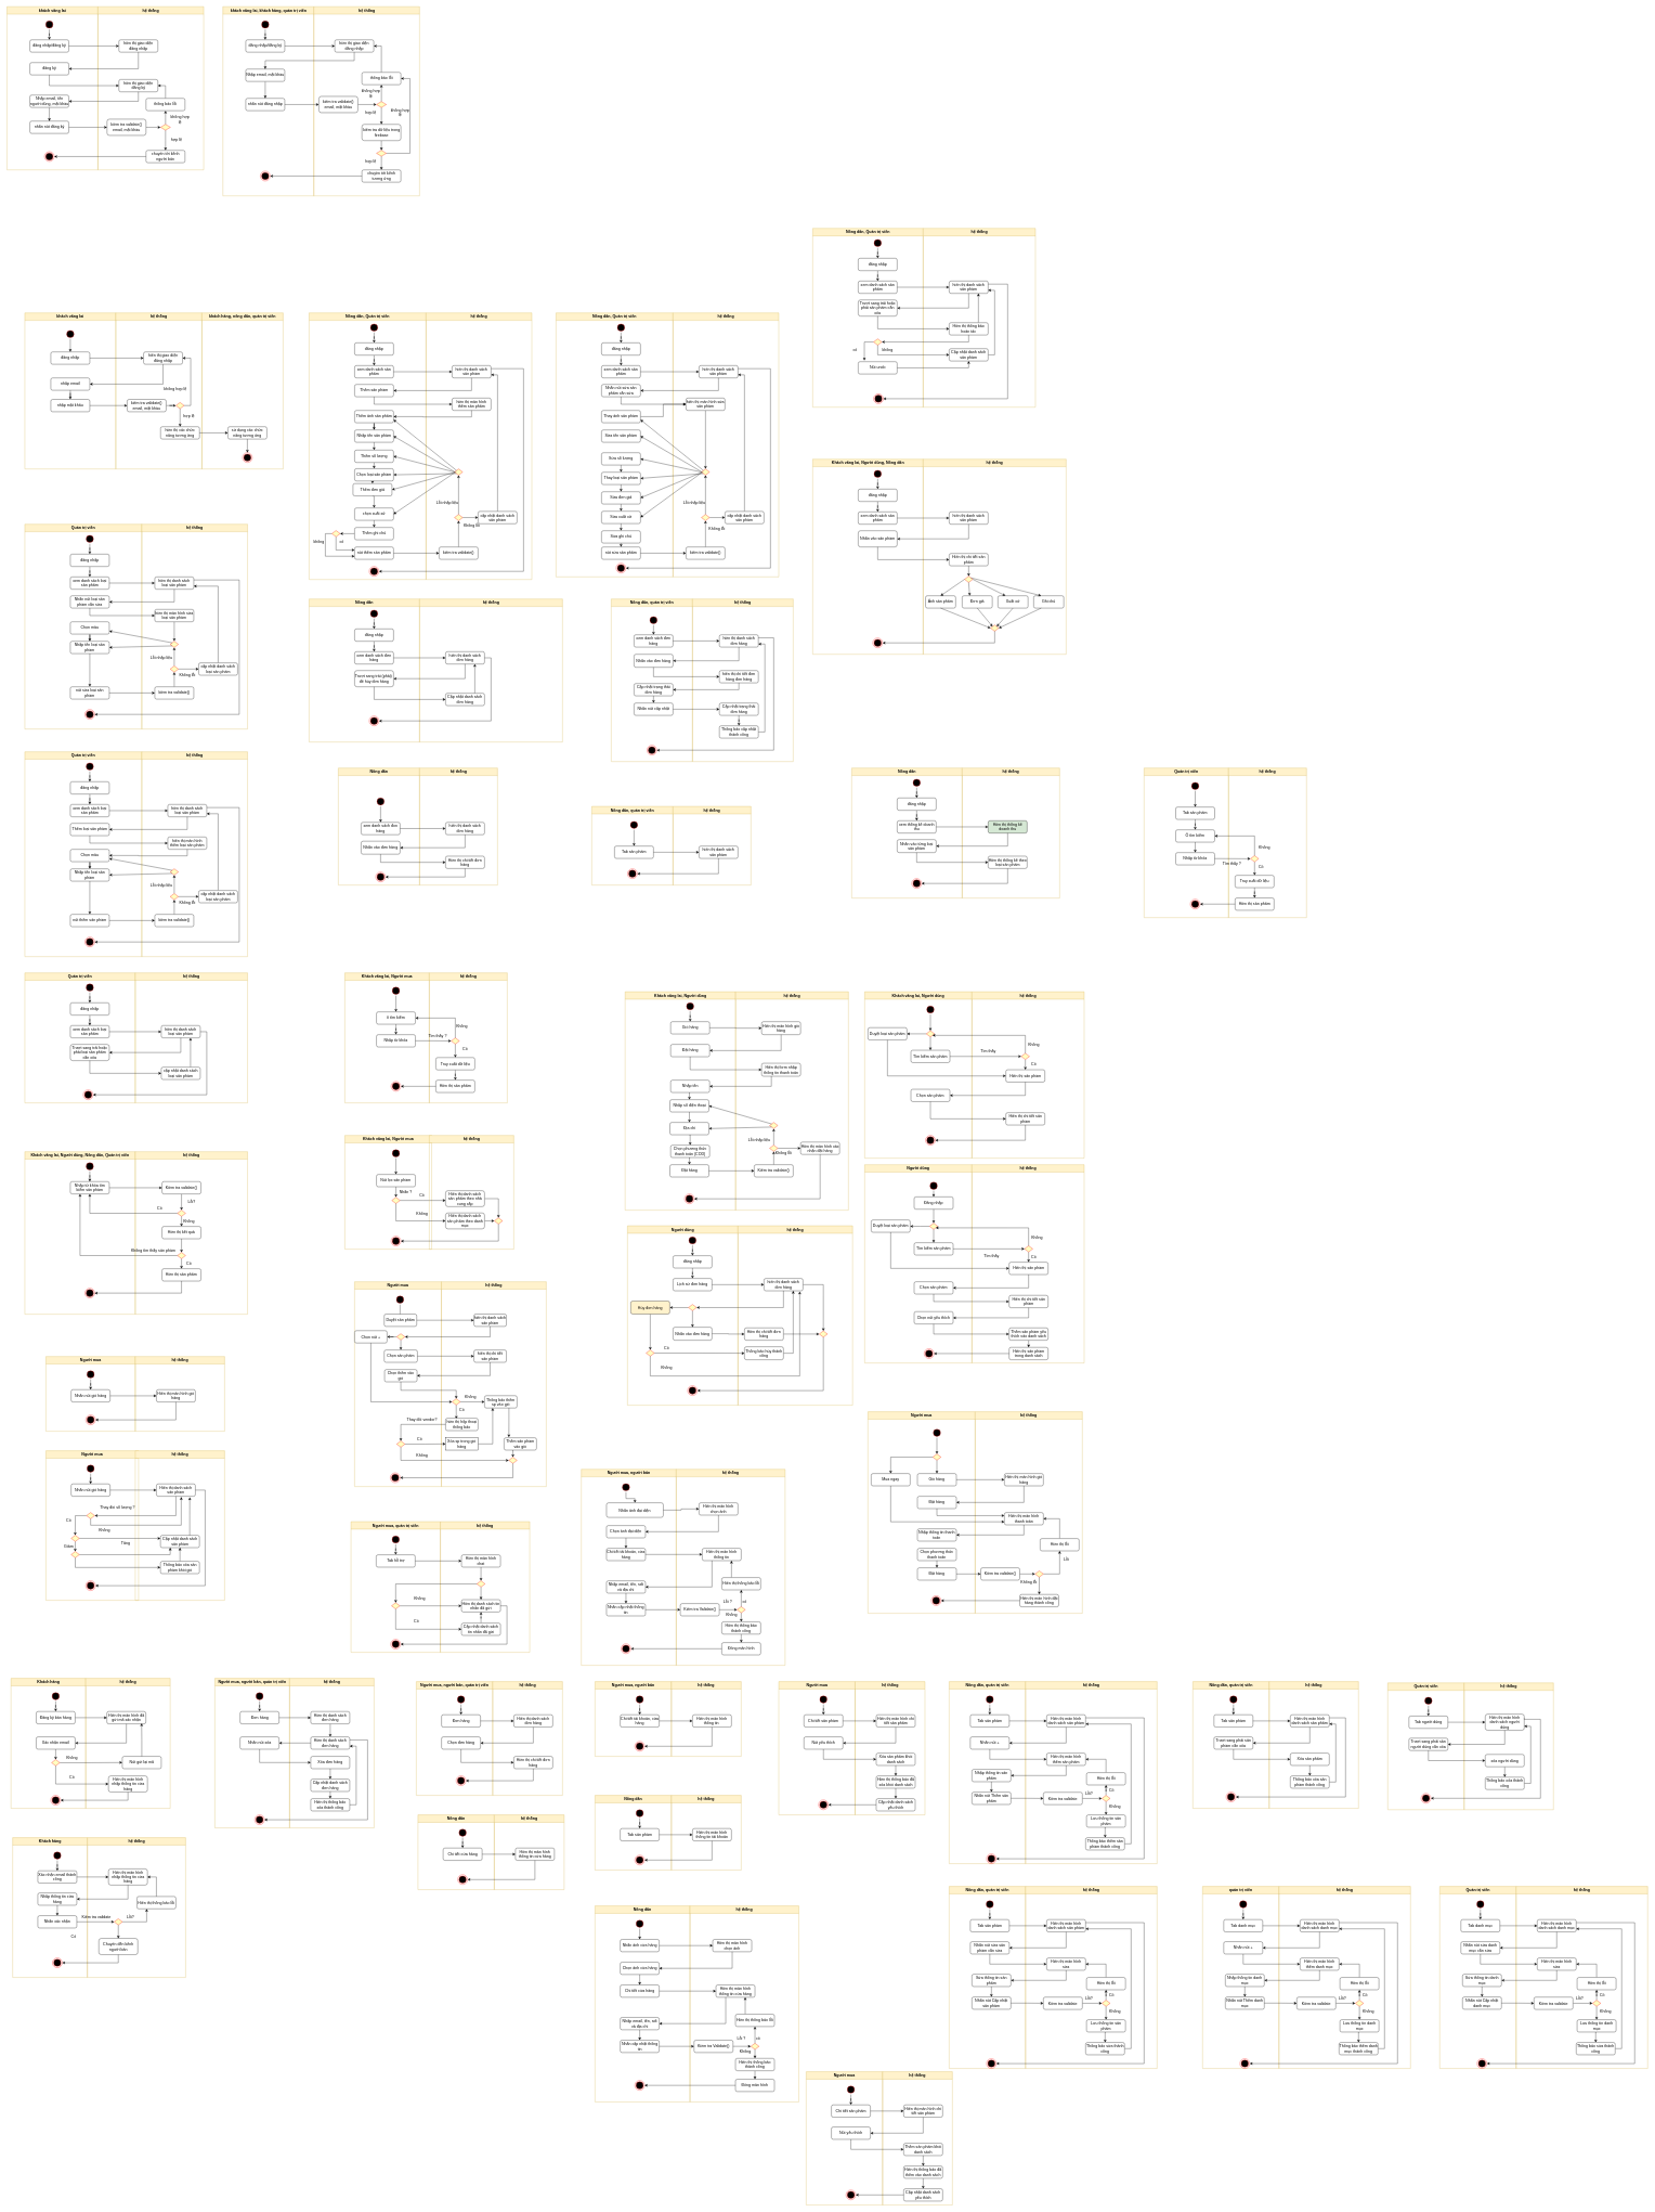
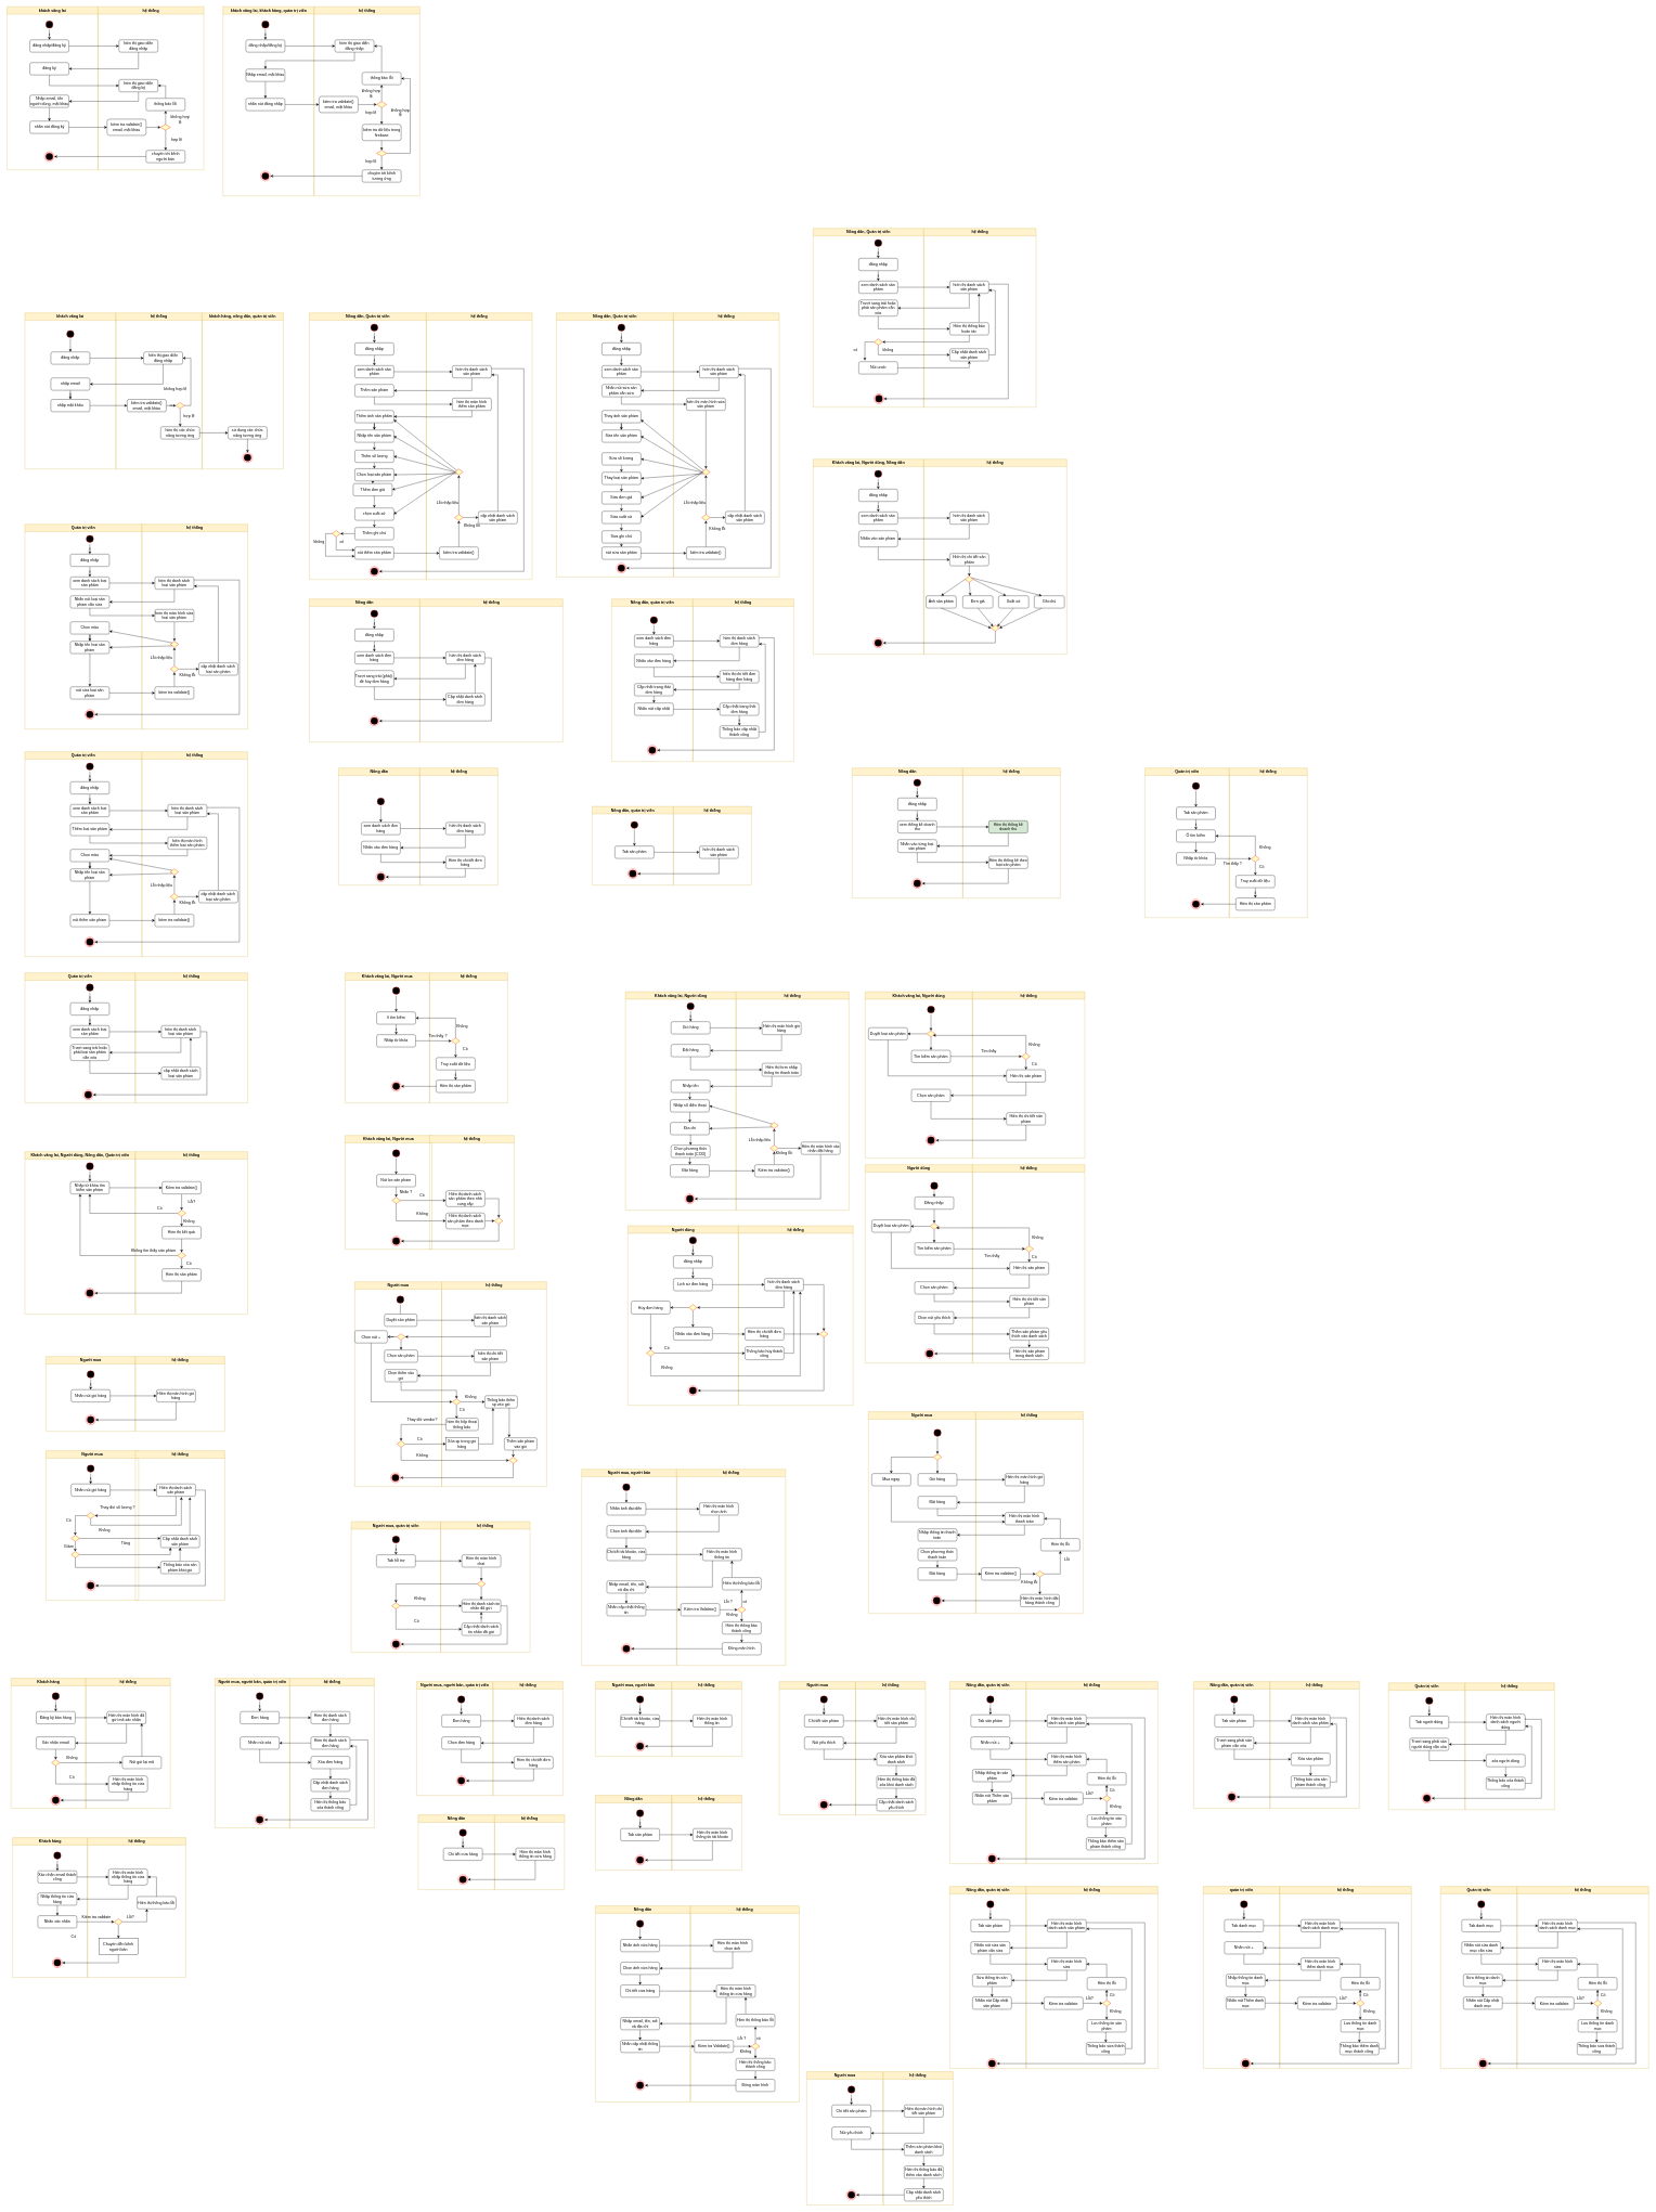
- <mxCell id="111" value="" style="edgeStyle=orthogonalEdgeStyle;rounded=0;orthogonalLoop=1;jettySize=auto;html=1;" parent="104" source="112" target="129" edge="1"><mxGeometry relative="1" as="geometry" /></mxCell>
+ <mxCell id="111" value="" style="edgeStyle=orthogonalEdgeStyle;rounded=0;orthogonalLoop=1;jettySize=auto;html=1;" parent="104" source="112" target="113" edge="1"><mxGeometry relative="1" as="geometry" /></mxCell>
- <mxCell id="476" value="Hủy đơn hàng" style="rounded=1;whiteSpace=wrap;html=1;fillColor=#fff2cc;" parent="464" vertex="1"><mxGeometry x="10" y="231.5" width="120" height="40" as="geometry" /></mxCell>
+ <mxCell id="476" value="Hủy đơn hàng" style="rounded=1;whiteSpace=wrap;html=1;" parent="464" vertex="1"><mxGeometry x="10" y="231.5" width="120" height="40" as="geometry" /></mxCell>
- <mxCell id="688" value="Nhấn ảnh đại diện" style="rounded=1;whiteSpace=wrap;html=1;" parent="685" vertex="1"><mxGeometry x="77.5" y="103" width="175" height="45" as="geometry" /></mxCell>
+ <mxCell id="688" value="Nhấn ảnh đại diện" style="rounded=1;whiteSpace=wrap;html=1;" parent="685" vertex="1"><mxGeometry x="77.5" y="103" width="120" height="38" as="geometry" /></mxCell>
- <mxCell id="808" value="Chuyển đến kênh người bán" style="rounded=1;whiteSpace=wrap;html=1;" parent="806" vertex="1"><mxGeometry x="35.25" y="310" width="120" height="50" as="geometry" /></mxCell>
+ <mxCell id="808" value="Chuyển đến kênh người bán" style="whiteSpace=wrap;html=1;rounded=0;" parent="806" vertex="1"><mxGeometry x="35.25" y="310" width="120" height="50" as="geometry" /></mxCell>
